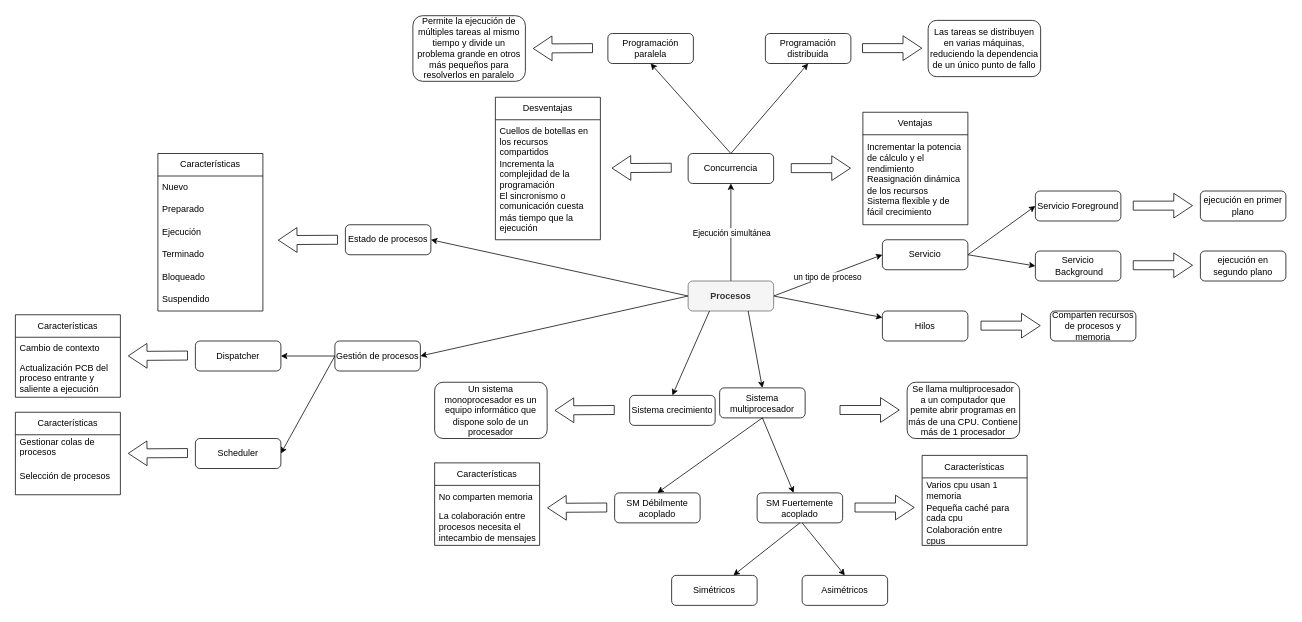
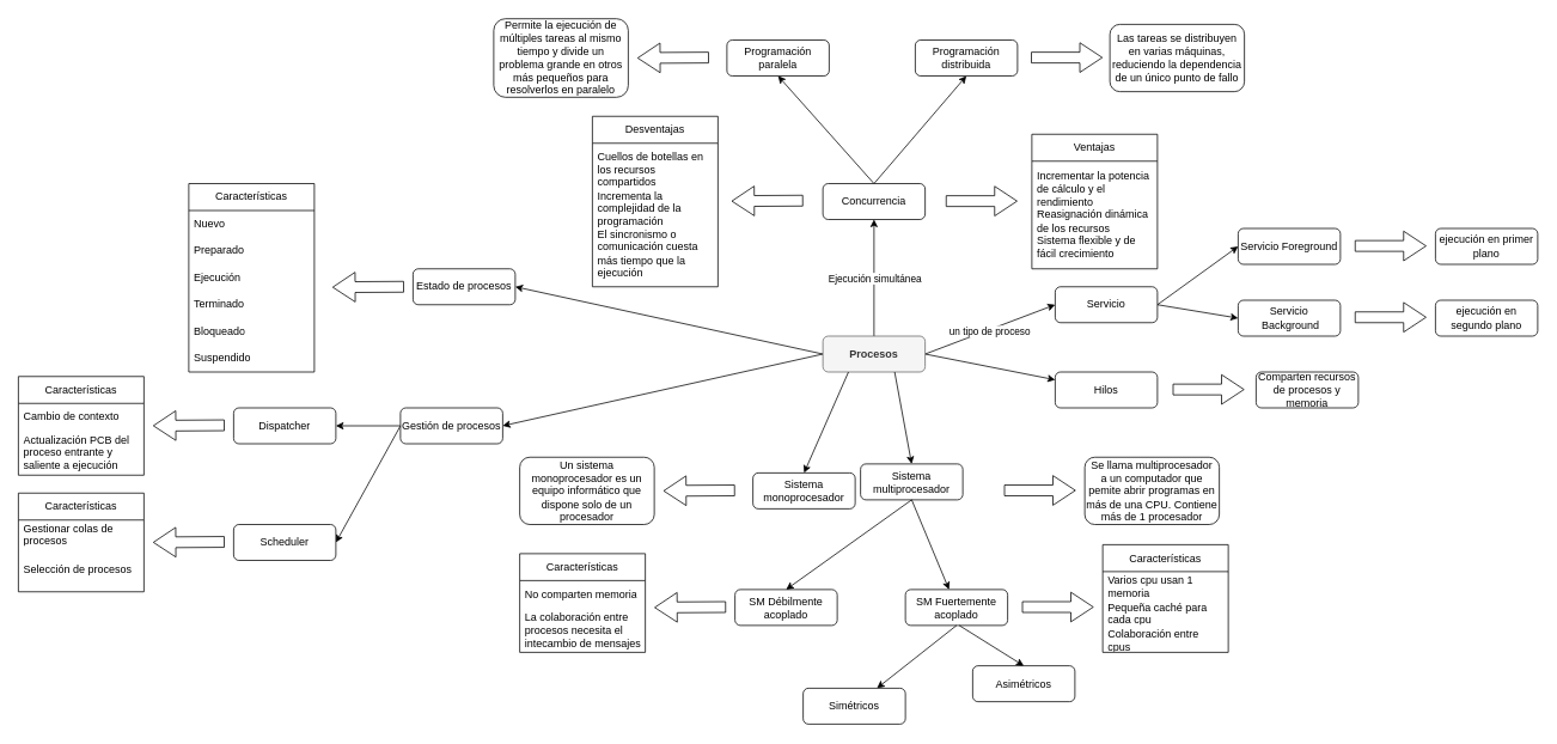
- <mxCell id="11" value="Sistema crecimiento" style="rounded=1;whiteSpace=wrap;html=1;" parent="1" vertex="1"><mxGeometry x="839" y="526.5" width="114" height="40" as="geometry" /></mxCell>
+ <mxCell id="11" value="Sistema monoprocesador" style="rounded=1;whiteSpace=wrap;html=1;" parent="1" vertex="1"><mxGeometry x="839" y="526.5" width="114" height="40" as="geometry" /></mxCell>
- <mxCell id="22" value="Asimétricos" style="rounded=1;whiteSpace=wrap;html=1;" parent="1" vertex="1"><mxGeometry x="1069" y="766.5" width="114" height="40" as="geometry" /></mxCell>
+ <mxCell id="22" value="Asimétricos" style="rounded=1;whiteSpace=wrap;html=1;" parent="1" vertex="1"><mxGeometry x="1084" y="741.5" width="114" height="40" as="geometry" /></mxCell>
